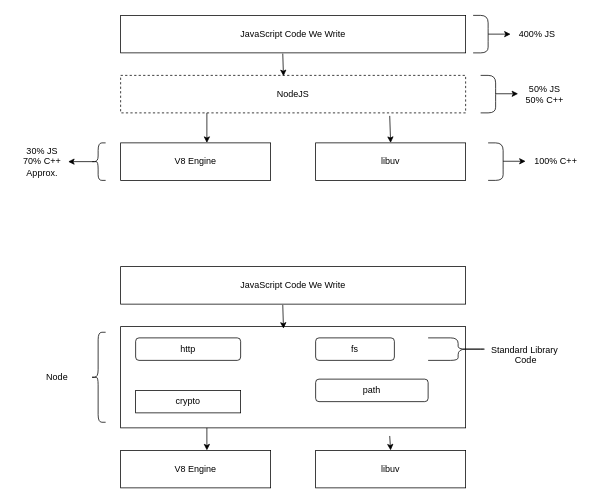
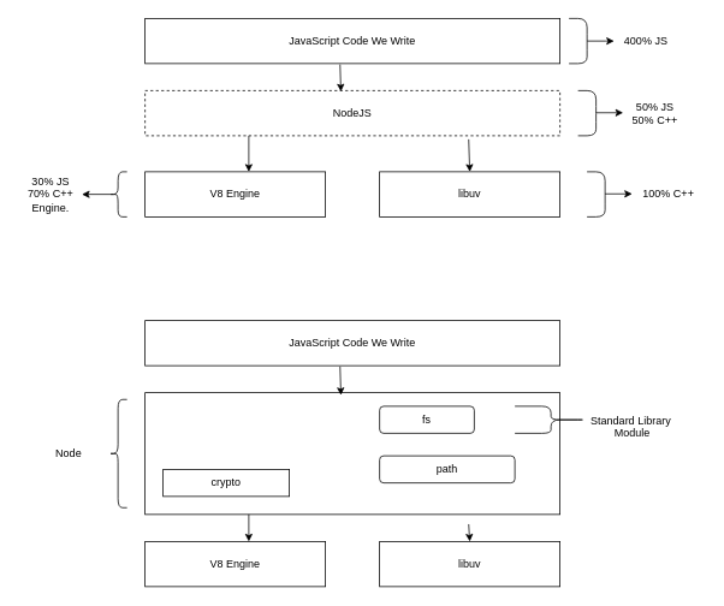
- <mxCell id="20" value="30% JS&lt;div&gt;70% C++&lt;/div&gt;&lt;div&gt;Approx.&lt;/div&gt;" style="text;html=1;align=center;verticalAlign=middle;resizable=0;points=[];autosize=1;strokeColor=none;fillColor=none;" vertex="1" parent="1"><mxGeometry x="20" y="185" width="70" height="60" as="geometry" /></mxCell>
+ <mxCell id="20" value="30% JS&lt;div&gt;70% C++&lt;/div&gt;&lt;div&gt;Engine.&lt;/div&gt;" style="text;html=1;align=center;verticalAlign=middle;resizable=0;points=[];autosize=1;strokeColor=none;fillColor=none;" vertex="1" parent="1"><mxGeometry x="20" y="185" width="70" height="60" as="geometry" /></mxCell>
- <mxCell id="28" value="http" style="rounded=1;whiteSpace=wrap;html=1;" vertex="1" parent="1"><mxGeometry x="180" y="450" width="140" height="30" as="geometry" /></mxCell>
- <mxCell id="34" value="Standard Library&amp;nbsp;&lt;div&gt;Code&lt;div&gt;&lt;br&gt;&lt;/div&gt;&lt;/div&gt;" style="text;html=1;align=center;verticalAlign=middle;resizable=0;points=[];autosize=1;strokeColor=none;fillColor=none;" vertex="1" parent="1"><mxGeometry x="640" y="450" width="120" height="60" as="geometry" /></mxCell>
+ <mxCell id="34" value="Standard Library&amp;nbsp;&lt;div&gt;Module&lt;div&gt;&lt;br&gt;&lt;/div&gt;&lt;/div&gt;" style="text;html=1;align=center;verticalAlign=middle;resizable=0;points=[];autosize=1;strokeColor=none;fillColor=none;" vertex="1" parent="1"><mxGeometry x="640" y="450" width="120" height="60" as="geometry" /></mxCell>
